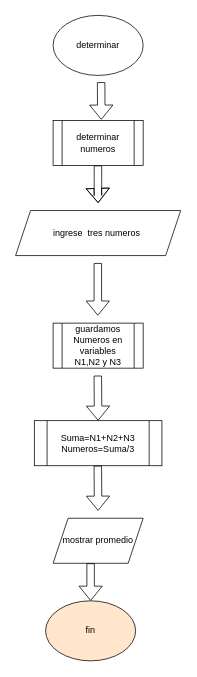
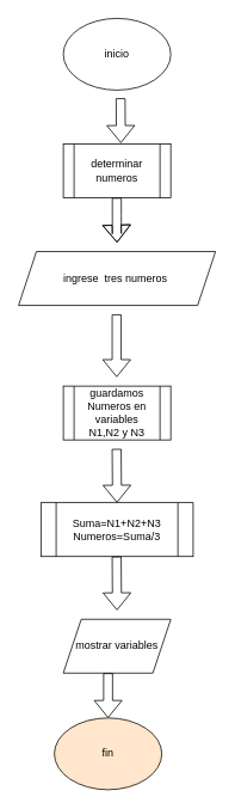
- <mxCell id="2" value="determinar" style="ellipse;whiteSpace=wrap;html=1;" vertex="1" parent="1"><mxGeometry x="70" y="20" width="120" height="80" as="geometry" /></mxCell>
+ <mxCell id="2" value="inicio" style="ellipse;whiteSpace=wrap;html=1;" vertex="1" parent="1"><mxGeometry x="70" y="20" width="120" height="80" as="geometry" /></mxCell>
- <mxCell id="12" value="mostrar promedio" style="shape=parallelogram;perimeter=parallelogramPerimeter;whiteSpace=wrap;html=1;fixedSize=1;" vertex="1" parent="1"><mxGeometry x="70" y="690" width="120" height="60" as="geometry" /></mxCell>
+ <mxCell id="12" value="mostrar variables" style="shape=parallelogram;perimeter=parallelogramPerimeter;whiteSpace=wrap;html=1;fixedSize=1;" vertex="1" parent="1"><mxGeometry x="70" y="690" width="120" height="60" as="geometry" /></mxCell>
